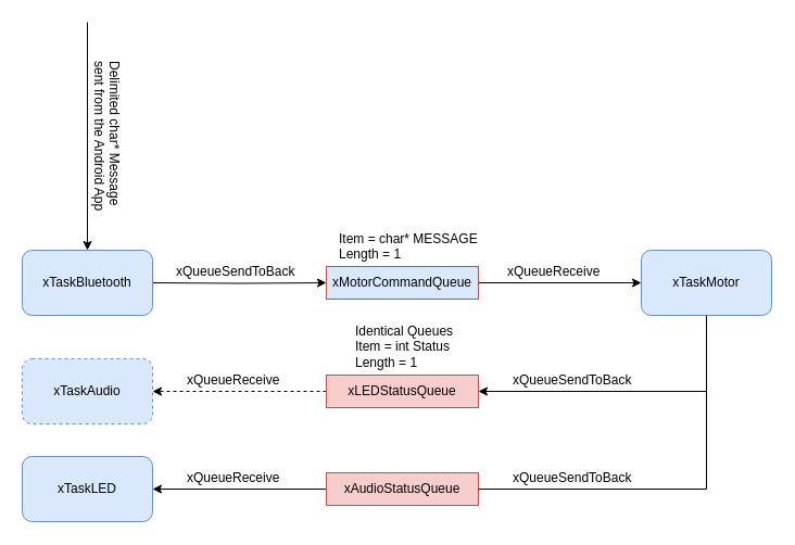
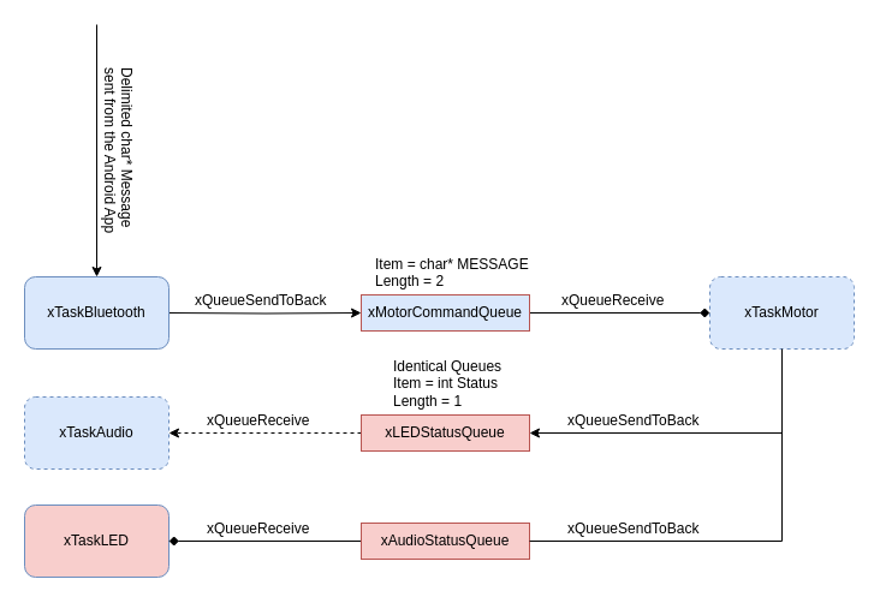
- <mxCell id="18" value="Item = char* MESSAGE&lt;br&gt;Length = 1&lt;br&gt;&lt;br&gt;" style="text;html=1;resizable=0;points=[];autosize=1;align=left;verticalAlign=top;spacingTop=-4;" vertex="1" parent="1"><mxGeometry x="310" y="210" width="140" height="40" as="geometry" /></mxCell>
+ <mxCell id="18" value="Item = char* MESSAGE&lt;br&gt;Length = 2&lt;br&gt;&lt;br&gt;" style="text;html=1;resizable=0;points=[];autosize=1;align=left;verticalAlign=top;spacingTop=-4;" vertex="1" parent="1"><mxGeometry x="310" y="210" width="140" height="40" as="geometry" /></mxCell>
- <mxCell id="9" style="edgeStyle=orthogonalEdgeStyle;rounded=0;orthogonalLoop=1;jettySize=auto;html=1;exitX=1;exitY=0.5;exitDx=0;exitDy=0;" edge="1" parent="1" source="10" target="8"><mxGeometry relative="1" as="geometry" /></mxCell>
+ <mxCell id="9" style="edgeStyle=orthogonalEdgeStyle;rounded=0;orthogonalLoop=1;jettySize=auto;html=1;exitX=1;exitY=0.5;exitDx=0;exitDy=0;endArrow=diamond;" edge="1" parent="1" source="10" target="8"><mxGeometry relative="1" as="geometry" /></mxCell>
- <mxCell id="8" value="xTaskMotor" style="rounded=1;whiteSpace=wrap;html=1;fillColor=#dae8fc;strokeColor=#6c8ebf;" vertex="1" parent="1"><mxGeometry x="590" y="230" width="120" height="60" as="geometry" /></mxCell>
+ <mxCell id="8" value="xTaskMotor" style="rounded=1;whiteSpace=wrap;html=1;fillColor=#dae8fc;strokeColor=#6c8ebf;dashed=1;" vertex="1" parent="1"><mxGeometry x="590" y="230" width="120" height="60" as="geometry" /></mxCell>
- <mxCell id="5" value="xTaskLED" style="rounded=1;whiteSpace=wrap;html=1;fillColor=#dae8fc;strokeColor=#6c8ebf;" vertex="1" parent="1"><mxGeometry x="20" y="420" width="120" height="60" as="geometry" /></mxCell>
+ <mxCell id="5" value="xTaskLED" style="rounded=1;whiteSpace=wrap;html=1;fillColor=#f8cecc;strokeColor=#6c8ebf;" vertex="1" parent="1"><mxGeometry x="20" y="420" width="120" height="60" as="geometry" /></mxCell>
- <mxCell id="13" style="edgeStyle=orthogonalEdgeStyle;rounded=0;orthogonalLoop=1;jettySize=auto;html=1;exitX=0;exitY=0.5;exitDx=0;exitDy=0;" edge="1" parent="1" source="14" target="5"><mxGeometry relative="1" as="geometry" /></mxCell>
+ <mxCell id="13" style="edgeStyle=orthogonalEdgeStyle;rounded=0;orthogonalLoop=1;jettySize=auto;html=1;exitX=0;exitY=0.5;exitDx=0;exitDy=0;endArrow=diamond;" edge="1" parent="1" source="14" target="5"><mxGeometry relative="1" as="geometry" /></mxCell>
